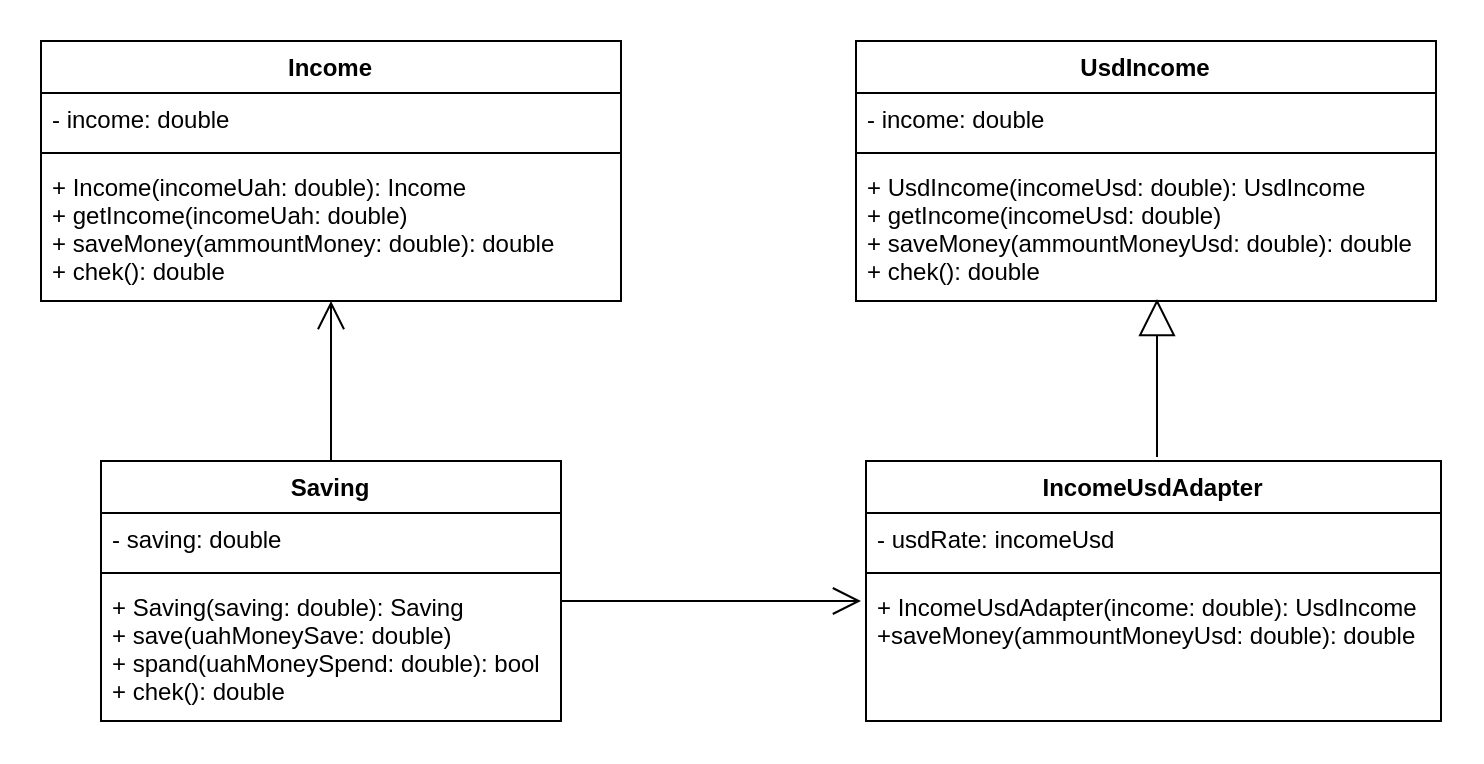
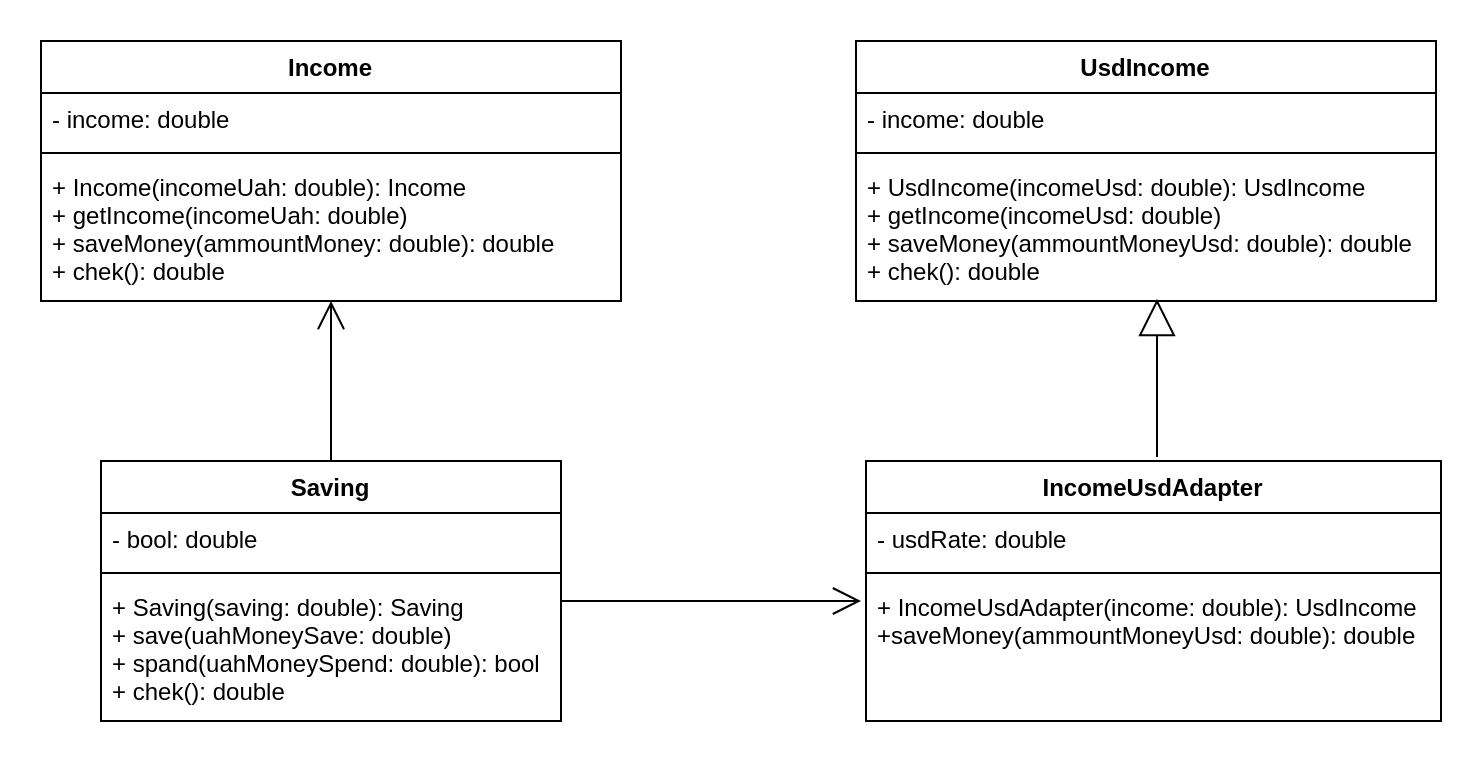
- <mxCell id="7" value="- saving: double" style="text;strokeColor=none;fillColor=none;align=left;verticalAlign=top;spacingLeft=4;spacingRight=4;overflow=hidden;rotatable=0;points=[[0,0.5],[1,0.5]];portConstraint=eastwest;" vertex="1" parent="6"><mxGeometry y="26" width="230" height="26" as="geometry" /></mxCell>
+ <mxCell id="7" value="- bool: double" style="text;strokeColor=none;fillColor=none;align=left;verticalAlign=top;spacingLeft=4;spacingRight=4;overflow=hidden;rotatable=0;points=[[0,0.5],[1,0.5]];portConstraint=eastwest;" vertex="1" parent="6"><mxGeometry y="26" width="230" height="26" as="geometry" /></mxCell>
- <mxCell id="11" value="- usdRate: incomeUsd" style="text;strokeColor=none;fillColor=none;align=left;verticalAlign=top;spacingLeft=4;spacingRight=4;overflow=hidden;rotatable=0;points=[[0,0.5],[1,0.5]];portConstraint=eastwest;" vertex="1" parent="10"><mxGeometry y="26" width="287.5" height="26" as="geometry" /></mxCell>
+ <mxCell id="11" value="- usdRate: double" style="text;strokeColor=none;fillColor=none;align=left;verticalAlign=top;spacingLeft=4;spacingRight=4;overflow=hidden;rotatable=0;points=[[0,0.5],[1,0.5]];portConstraint=eastwest;" vertex="1" parent="10"><mxGeometry y="26" width="287.5" height="26" as="geometry" /></mxCell>
